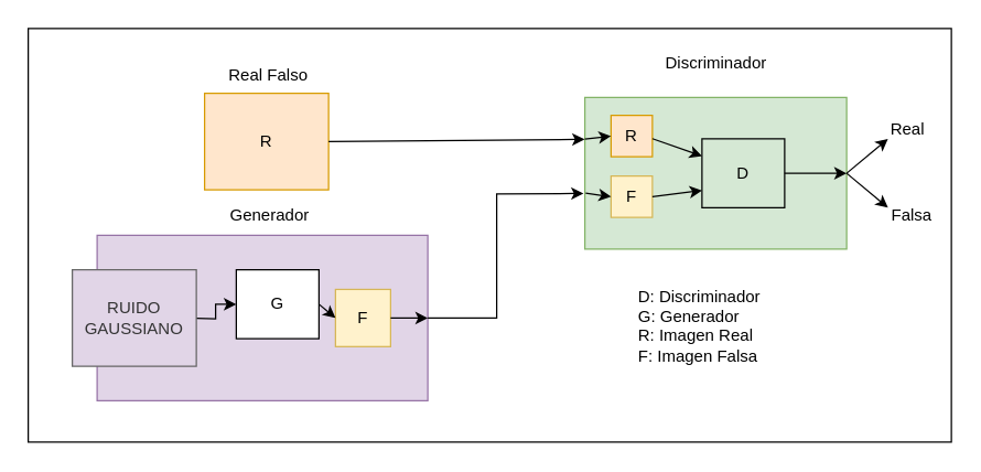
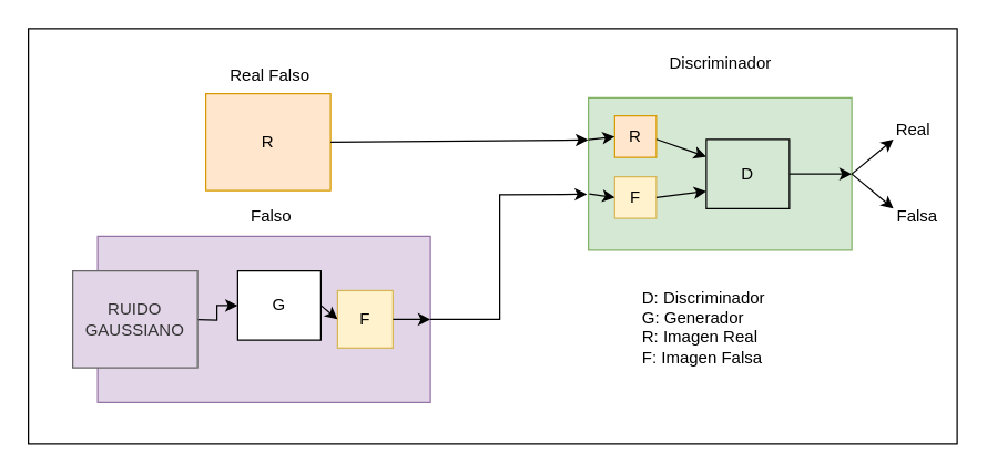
- <mxCell id="8" value="Generador" style="text;html=1;align=center;verticalAlign=middle;resizable=0;points=[];autosize=1;strokeColor=none;fillColor=none;" parent="1" vertex="1"><mxGeometry x="155" y="141" width="80" height="30" as="geometry" /></mxCell>
+ <mxCell id="8" value="Falso" style="text;html=1;align=center;verticalAlign=middle;resizable=0;points=[];autosize=1;strokeColor=none;fillColor=none;" parent="1" vertex="1"><mxGeometry x="155" y="141" width="80" height="30" as="geometry" /></mxCell>
